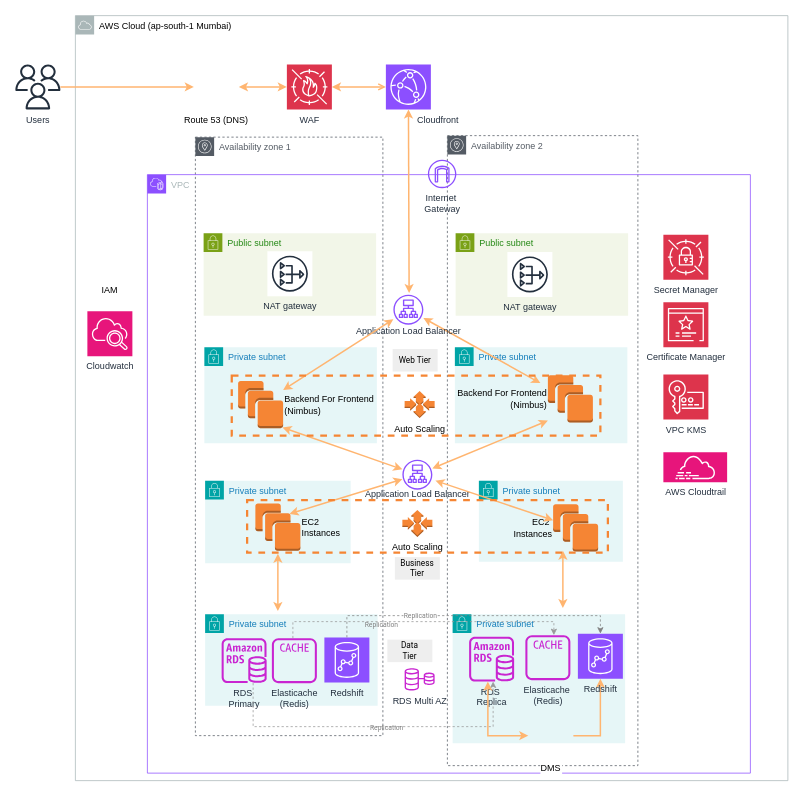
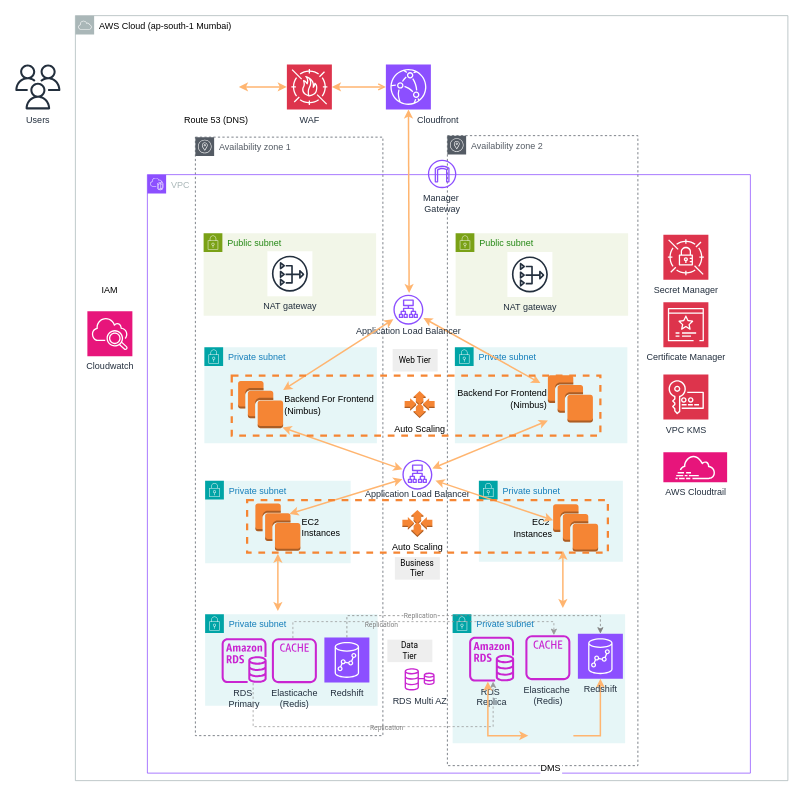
- <mxCell id="35" style="edgeStyle=orthogonalEdgeStyle;rounded=0;orthogonalLoop=1;jettySize=auto;html=1;fillColor=#ffcc99;strokeColor=#FFB570;startArrow=none;startFill=0;strokeWidth=2;" edge="1" parent="1" source="36" target="31"><mxGeometry relative="1" as="geometry" /></mxCell>
- <mxCell id="19" value="Internet&amp;nbsp;&lt;div&gt;Gateway&lt;/div&gt;" style="sketch=0;outlineConnect=0;fontColor=#232F3E;gradientColor=none;fillColor=#8C4FFF;strokeColor=none;dashed=0;verticalLabelPosition=bottom;verticalAlign=top;align=center;html=1;fontSize=12;fontStyle=0;aspect=fixed;pointerEvents=1;shape=mxgraph.aws4.internet_gateway;" vertex="1" parent="1"><mxGeometry x="570" y="212" width="38" height="38" as="geometry" /></mxCell>
+ <mxCell id="19" value="Manager&amp;nbsp;&lt;div&gt;Gateway&lt;/div&gt;" style="sketch=0;outlineConnect=0;fontColor=#232F3E;gradientColor=none;fillColor=#8C4FFF;strokeColor=none;dashed=0;verticalLabelPosition=bottom;verticalAlign=top;align=center;html=1;fontSize=12;fontStyle=0;aspect=fixed;pointerEvents=1;shape=mxgraph.aws4.internet_gateway;" vertex="1" parent="1"><mxGeometry x="570" y="212" width="38" height="38" as="geometry" /></mxCell>
